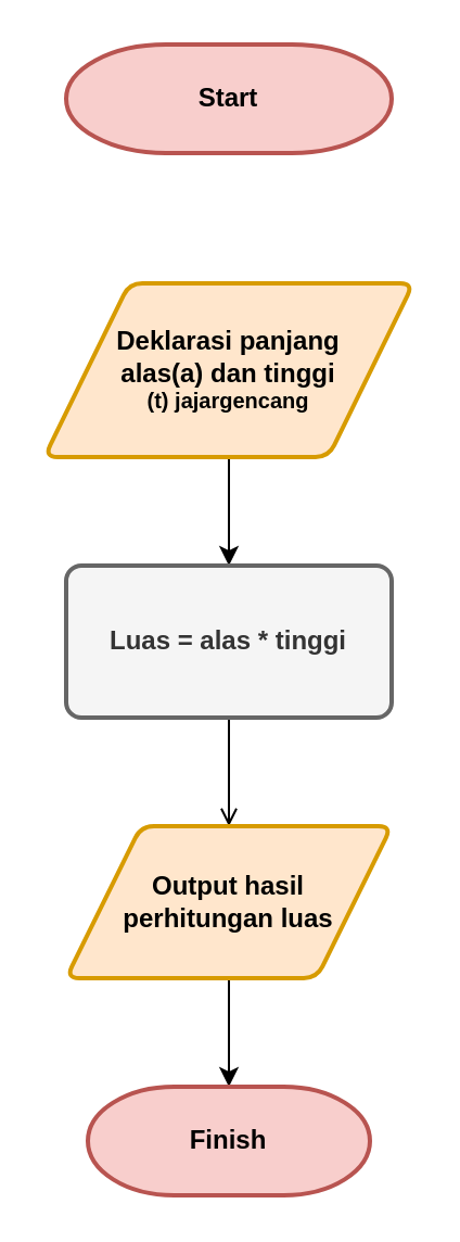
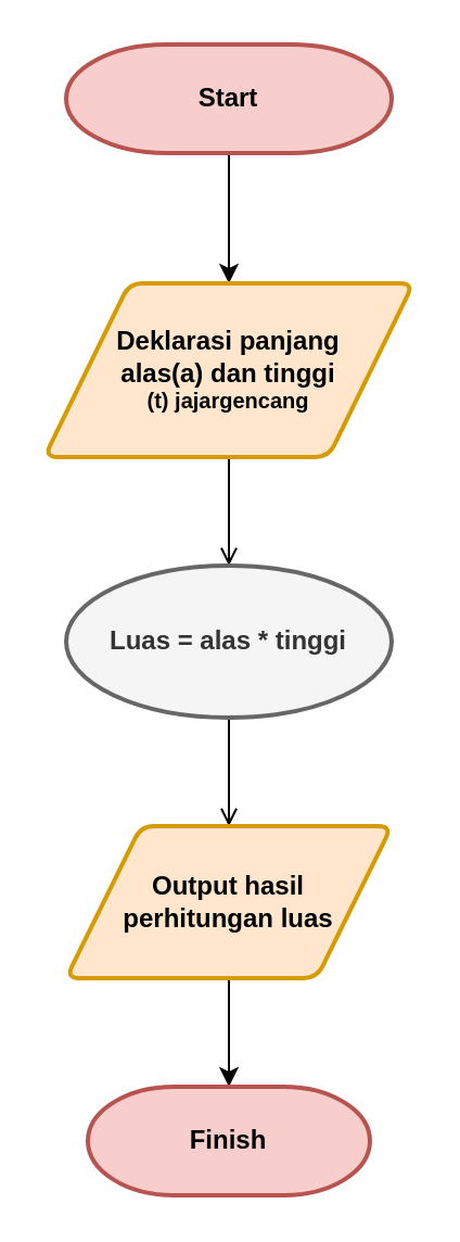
+ <mxCell id="2" value="" style="edgeStyle=orthogonalEdgeStyle;rounded=0;orthogonalLoop=1;jettySize=auto;html=1;" edge="1" parent="1" source="3" target="5"><mxGeometry relative="1" as="geometry" /></mxCell>
- <mxCell id="4" value="" style="edgeStyle=orthogonalEdgeStyle;rounded=0;orthogonalLoop=1;jettySize=auto;html=1;" edge="1" parent="1" source="5" target="7"><mxGeometry relative="1" as="geometry" /></mxCell>
+ <mxCell id="4" value="" style="edgeStyle=orthogonalEdgeStyle;rounded=0;orthogonalLoop=1;jettySize=auto;html=1;endArrow=open;" edge="1" parent="1" source="5" target="7"><mxGeometry relative="1" as="geometry" /></mxCell>
- <mxCell id="7" value="&lt;b&gt;Luas = alas * tinggi&lt;/b&gt;" style="rounded=1;whiteSpace=wrap;html=1;absoluteArcSize=1;arcSize=14;strokeWidth=2;fillColor=#f5f5f5;fontColor=#333333;strokeColor=#666666;" vertex="1" parent="1"><mxGeometry x="30" y="260" width="150" height="70" as="geometry" /></mxCell>
+ <mxCell id="7" value="&lt;b&gt;Luas = alas * tinggi&lt;/b&gt;" style="ellipse;whiteSpace=wrap;html=1;absoluteArcSize=1;arcSize=14;strokeWidth=2;fillColor=#f5f5f5;fontColor=#333333;strokeColor=#666666;" vertex="1" parent="1"><mxGeometry x="30" y="260" width="150" height="70" as="geometry" /></mxCell>
